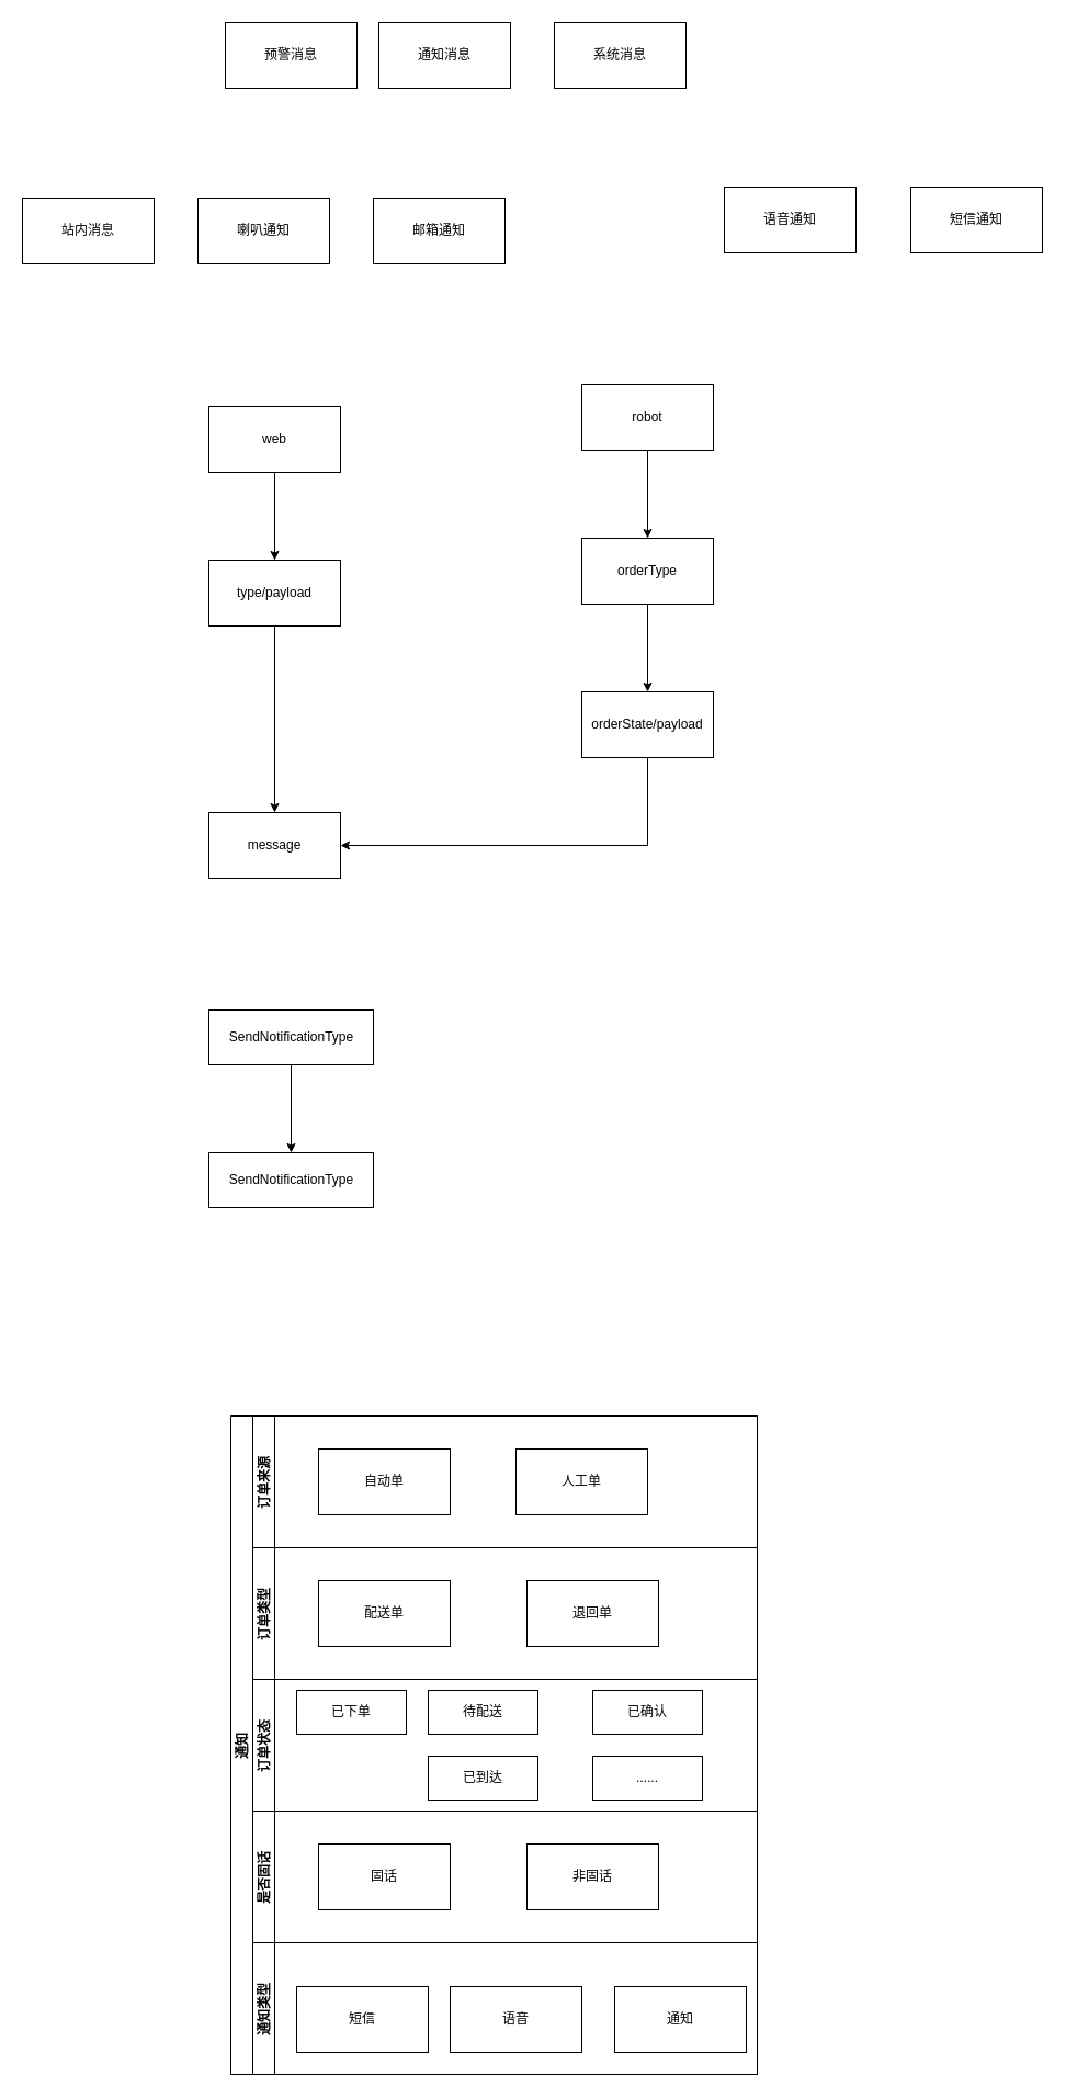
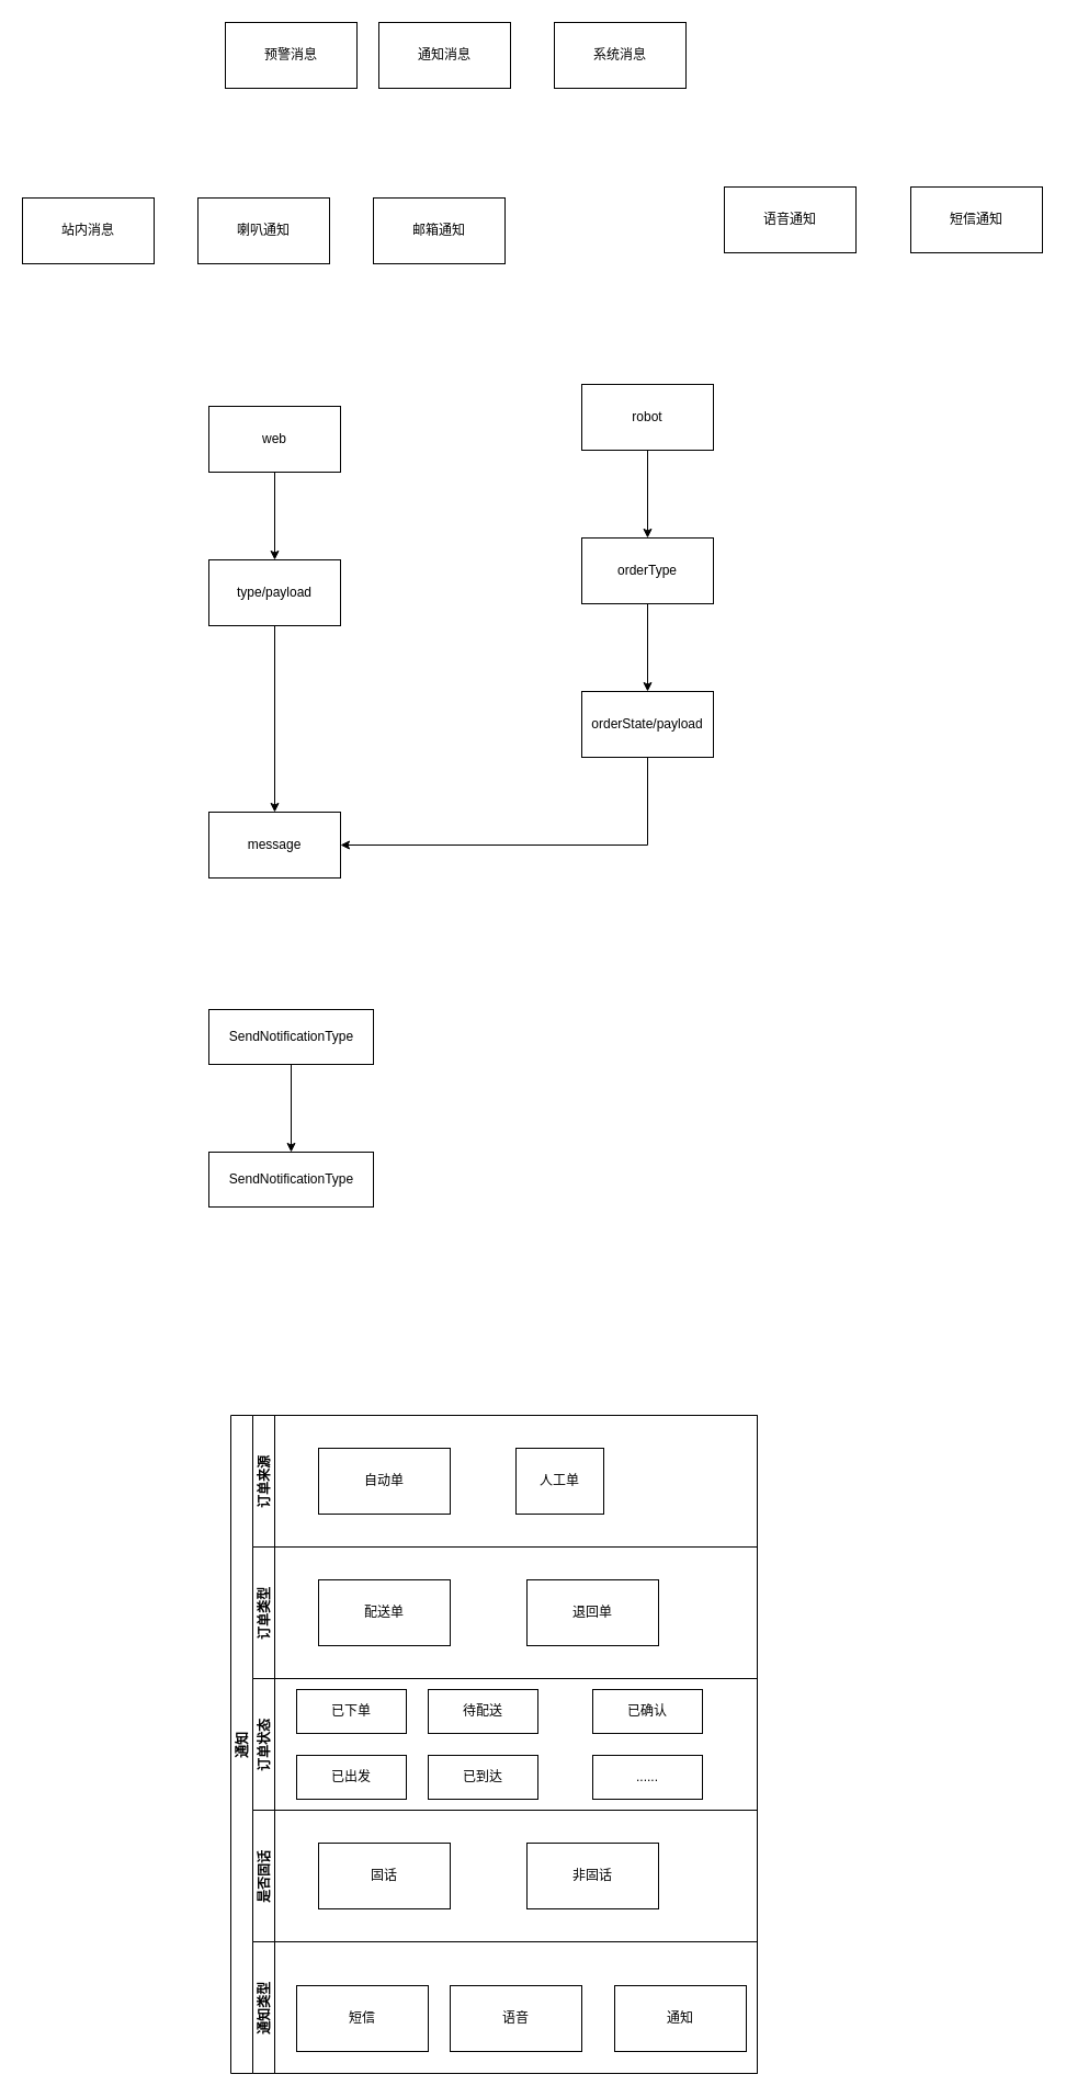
- <mxCell id="27" value="人工单" style="whiteSpace=wrap;html=1;" parent="25" vertex="1"><mxGeometry x="240" y="30" width="120" height="60" as="geometry" /></mxCell>
+ <mxCell id="27" value="人工单" style="whiteSpace=wrap;html=1;" parent="25" vertex="1"><mxGeometry x="240" y="30" width="80" height="60" as="geometry" /></mxCell>
+ <mxCell id="34" value="已出发" style="whiteSpace=wrap;html=1;" parent="30" vertex="1"><mxGeometry x="40" y="70" width="100" height="40" as="geometry" /></mxCell>
